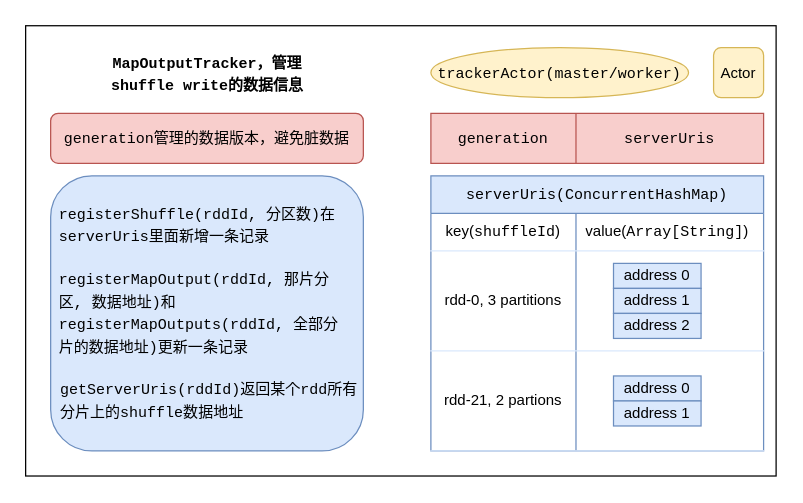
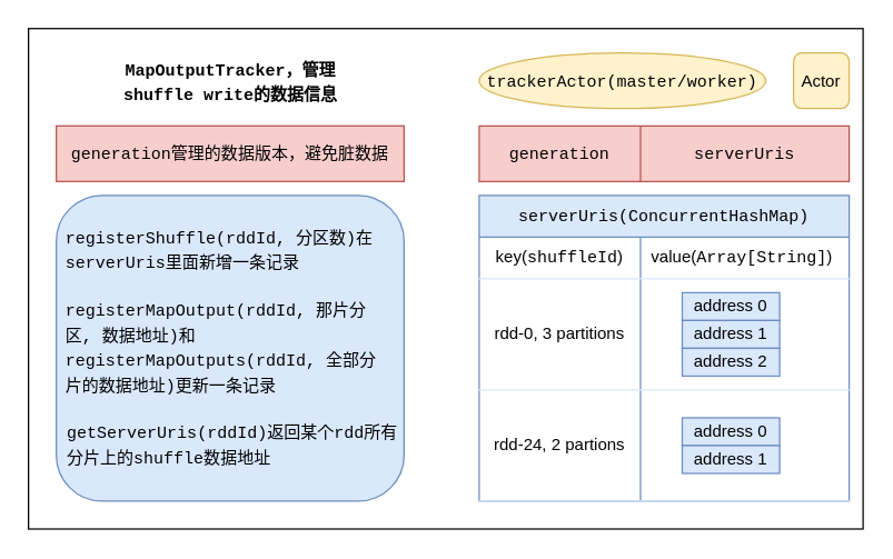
- <mxCell id="25" value="&lt;div style=&quot;font-family: &amp;#34;menlo&amp;#34; , &amp;#34;monaco&amp;#34; , &amp;#34;courier new&amp;#34; , monospace ; line-height: 18px&quot;&gt;&lt;div style=&quot;font-family: &amp;#34;menlo&amp;#34; , &amp;#34;monaco&amp;#34; , &amp;#34;courier new&amp;#34; , monospace ; line-height: 18px&quot;&gt;&lt;span&gt;generation管理的数据版本，避免脏数据&lt;/span&gt;&lt;/div&gt;&lt;/div&gt;" style="rounded=1;whiteSpace=wrap;html=1;strokeColor=#b85450;fillColor=#f8cecc;" parent="1" vertex="1"><mxGeometry x="40" y="90" width="250" height="40" as="geometry" /></mxCell>
+ <mxCell id="25" value="&lt;div style=&quot;font-family: &amp;#34;menlo&amp;#34; , &amp;#34;monaco&amp;#34; , &amp;#34;courier new&amp;#34; , monospace ; line-height: 18px&quot;&gt;&lt;div style=&quot;font-family: &amp;#34;menlo&amp;#34; , &amp;#34;monaco&amp;#34; , &amp;#34;courier new&amp;#34; , monospace ; line-height: 18px&quot;&gt;&lt;span&gt;generation管理的数据版本，避免脏数据&lt;/span&gt;&lt;/div&gt;&lt;/div&gt;" style="whiteSpace=wrap;html=1;strokeColor=#b85450;fillColor=#f8cecc;rounded=0;" parent="1" vertex="1"><mxGeometry x="40" y="90" width="250" height="40" as="geometry" /></mxCell>
- <mxCell id="11" value="rdd-21, 2 partions" style="shape=partialRectangle;html=1;whiteSpace=wrap;connectable=0;fillColor=none;top=0;left=0;bottom=0;right=0;overflow=hidden;" parent="10" vertex="1"><mxGeometry width="116" height="80" as="geometry" /></mxCell>
+ <mxCell id="11" value="rdd-24, 2 partions" style="shape=partialRectangle;html=1;whiteSpace=wrap;connectable=0;fillColor=none;top=0;left=0;bottom=0;right=0;overflow=hidden;" parent="10" vertex="1"><mxGeometry width="116" height="80" as="geometry" /></mxCell>
